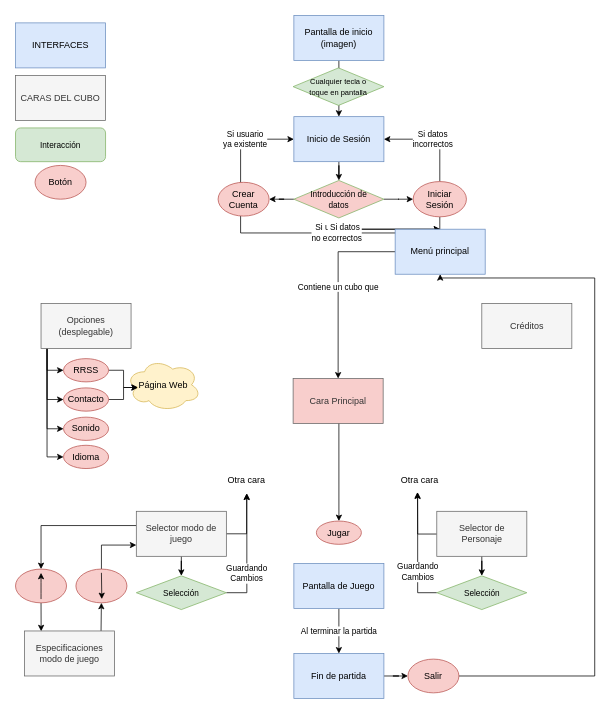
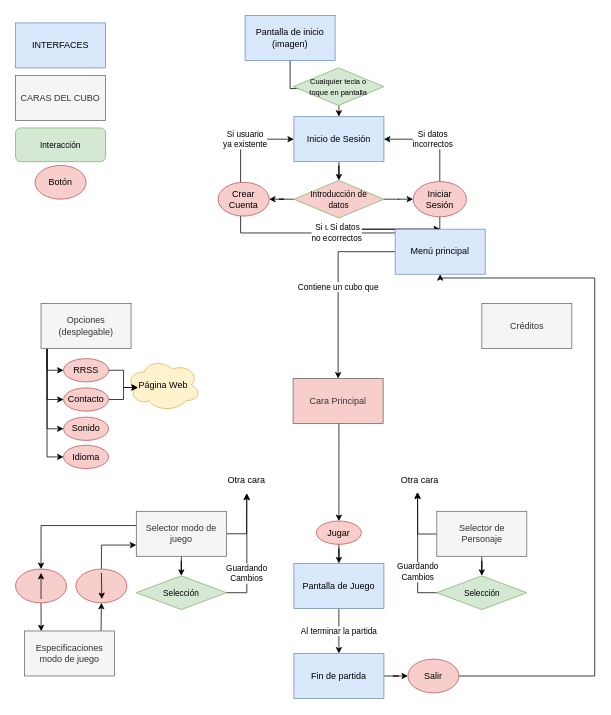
- <mxCell id="3" value="Pantalla de inicio&lt;br&gt;(imagen)" style="rounded=0;whiteSpace=wrap;html=1;fillColor=#dae8fc;strokeColor=#6c8ebf;" parent="1" vertex="1"><mxGeometry x="391" y="20" width="120" height="60" as="geometry" /></mxCell>
+ <mxCell id="3" value="Pantalla de inicio&lt;br&gt;(imagen)" style="rounded=0;whiteSpace=wrap;html=1;fillColor=#dae8fc;strokeColor=#6c8ebf;" parent="1" vertex="1"><mxGeometry x="326" y="20" width="120" height="60" as="geometry" /></mxCell>
+ <mxCell id="47" style="edgeStyle=orthogonalEdgeStyle;rounded=0;jumpStyle=arc;orthogonalLoop=1;jettySize=auto;html=1;strokeColor=#000000;" parent="1" source="48" target="39" edge="1"><mxGeometry relative="1" as="geometry" /></mxCell>
